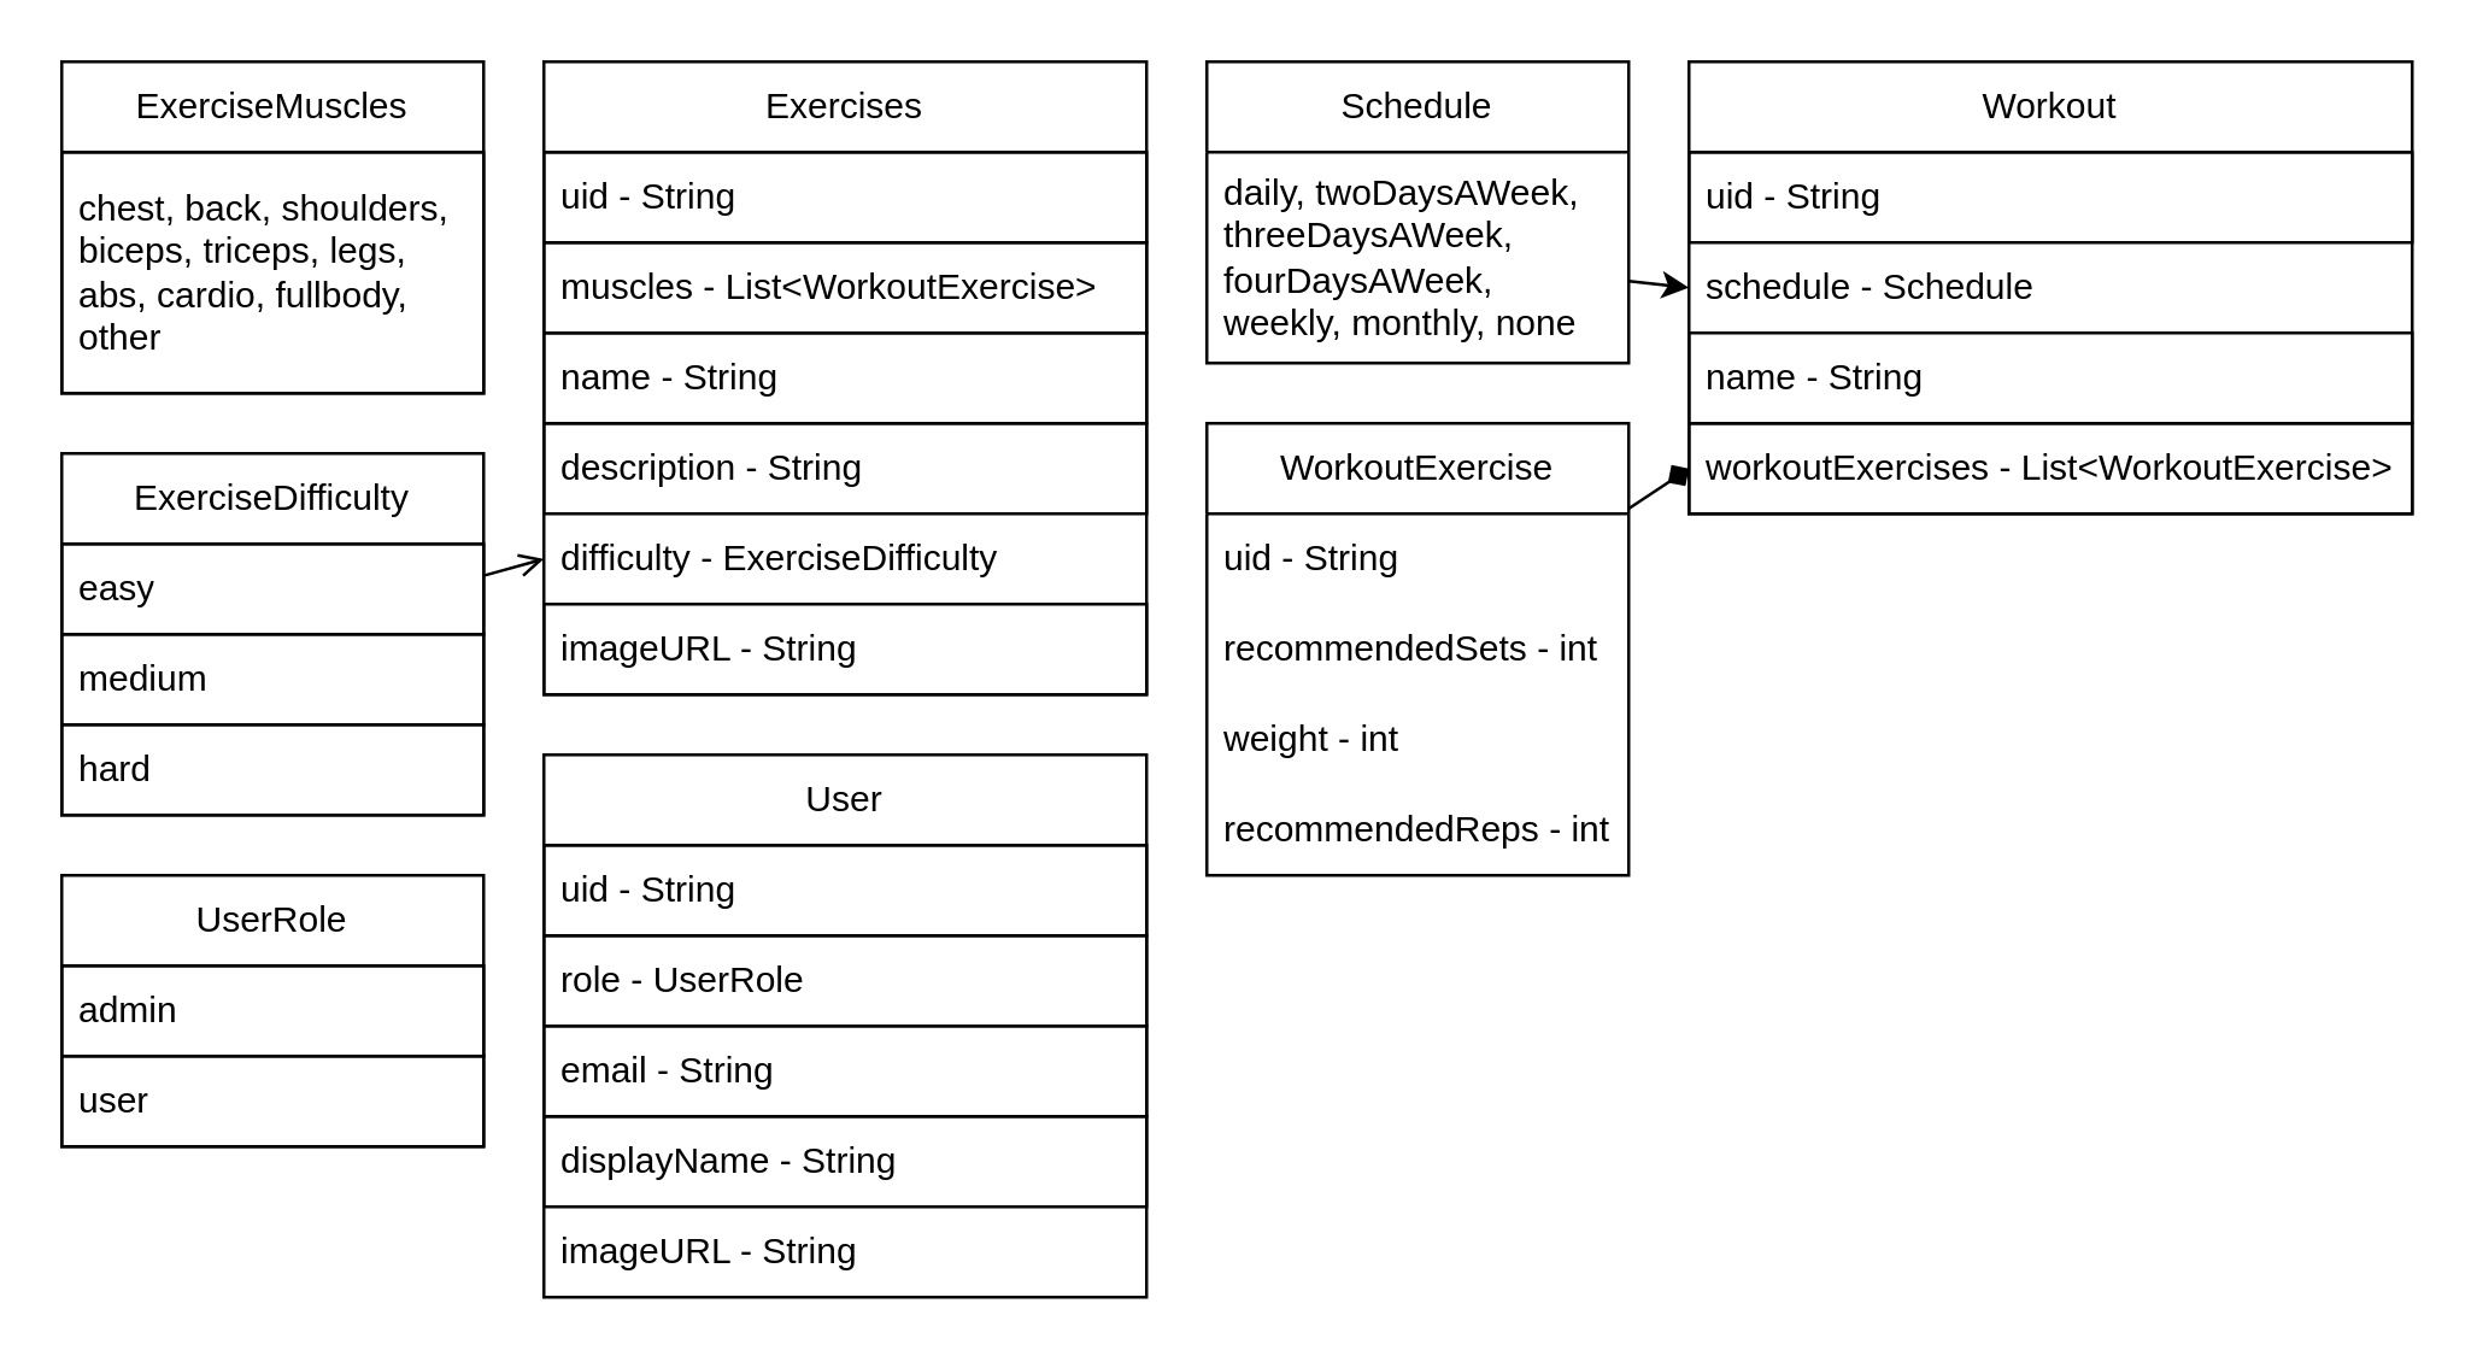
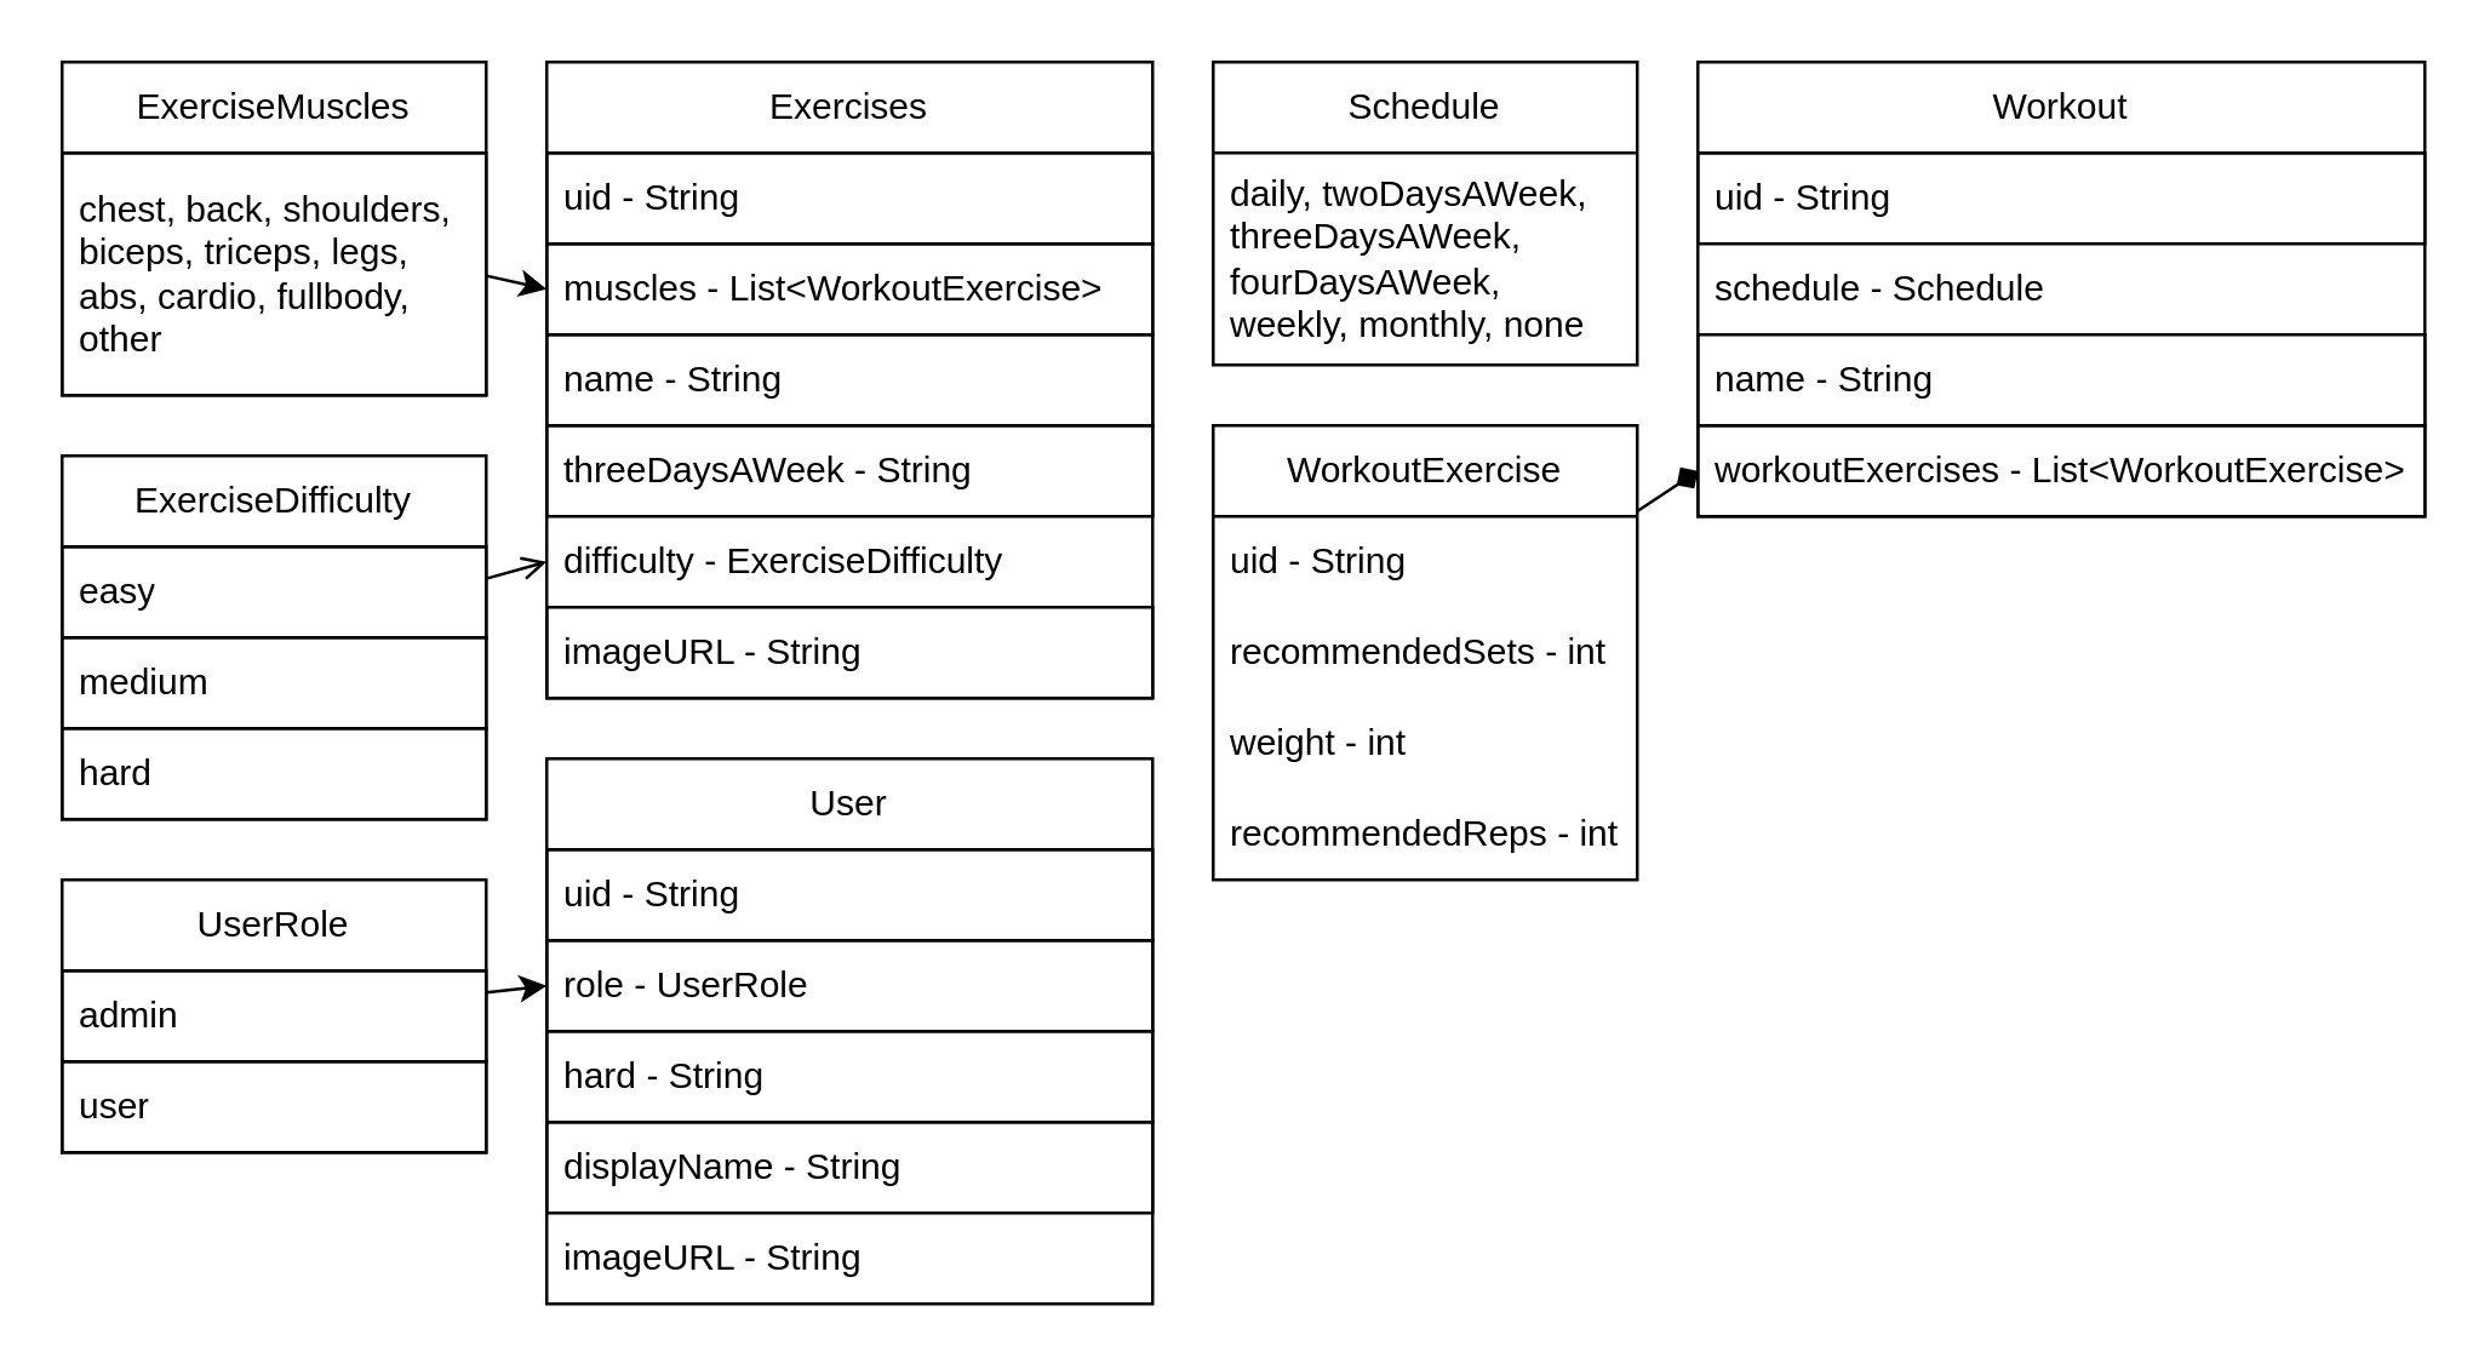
+ <mxCell id="9" style="edgeStyle=none;html=1;entryX=0;entryY=0.5;entryDx=0;entryDy=0;" parent="1" source="10" target="4" edge="1"><mxGeometry relative="1" as="geometry" /></mxCell>
- <mxCell id="40" style="edgeStyle=none;html=1;entryX=0;entryY=0.5;entryDx=0;entryDy=0;" parent="1" source="39" target="29" edge="1"><mxGeometry relative="1" as="geometry" /></mxCell>
- <mxCell id="6" value="description - String" style="text;strokeColor=default;fillColor=none;align=left;verticalAlign=middle;spacingLeft=4;spacingRight=4;overflow=hidden;points=[[0,0.5],[1,0.5]];portConstraint=eastwest;rotatable=0;whiteSpace=wrap;html=1;" parent="2" vertex="1"><mxGeometry y="120" width="200" height="30" as="geometry" /></mxCell>
+ <mxCell id="6" value="threeDaysAWeek - String" style="text;strokeColor=default;fillColor=none;align=left;verticalAlign=middle;spacingLeft=4;spacingRight=4;overflow=hidden;points=[[0,0.5],[1,0.5]];portConstraint=eastwest;rotatable=0;whiteSpace=wrap;html=1;" parent="2" vertex="1"><mxGeometry y="120" width="200" height="30" as="geometry" /></mxCell>
+ <mxCell id="17" style="edgeStyle=none;html=1;entryX=0;entryY=0.5;entryDx=0;entryDy=0;" parent="1" source="18" target="23" edge="1"><mxGeometry relative="1" as="geometry" /></mxCell>
- <mxCell id="24" value="email - String" style="text;strokeColor=default;fillColor=none;align=left;verticalAlign=middle;spacingLeft=4;spacingRight=4;overflow=hidden;points=[[0,0.5],[1,0.5]];portConstraint=eastwest;rotatable=0;whiteSpace=wrap;html=1;" parent="21" vertex="1"><mxGeometry y="90" width="200" height="30" as="geometry" /></mxCell>
+ <mxCell id="24" value="hard - String" style="text;strokeColor=default;fillColor=none;align=left;verticalAlign=middle;spacingLeft=4;spacingRight=4;overflow=hidden;points=[[0,0.5],[1,0.5]];portConstraint=eastwest;rotatable=0;whiteSpace=wrap;html=1;" parent="21" vertex="1"><mxGeometry y="90" width="200" height="30" as="geometry" /></mxCell>
